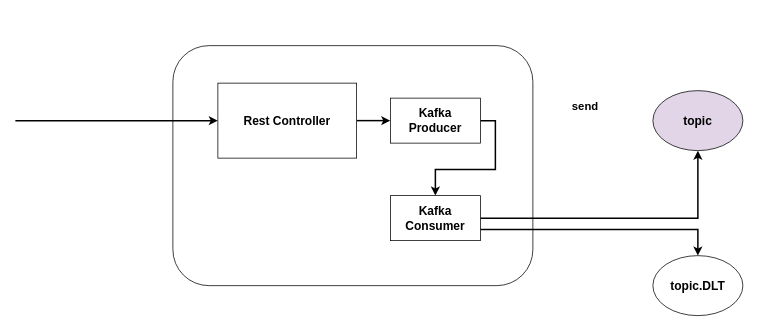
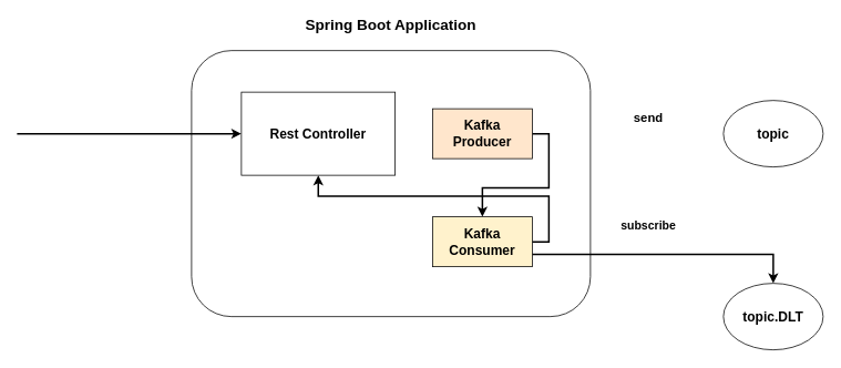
+ <mxCell id="13" value="&lt;b&gt;&lt;font style=&quot;font-size: 18px&quot;&gt;Spring Boot Application&lt;/font&gt;&lt;/b&gt;" style="text;html=1;strokeColor=none;fillColor=none;align=center;verticalAlign=middle;whiteSpace=wrap;rounded=0;" vertex="1" parent="1"><mxGeometry x="350" y="20" width="240" height="20" as="geometry" /></mxCell>
- <mxCell id="11" style="edgeStyle=orthogonalEdgeStyle;rounded=0;orthogonalLoop=1;jettySize=auto;html=1;exitX=1;exitY=0.5;exitDx=0;exitDy=0;entryX=0;entryY=0.5;entryDx=0;entryDy=0;strokeWidth=2;" edge="1" parent="1" source="12" target="6"><mxGeometry relative="1" as="geometry" /></mxCell>
- <mxCell id="6" value="&lt;b&gt;&lt;font style=&quot;font-size: 16px&quot;&gt;Kafka&lt;br&gt;Producer&lt;/font&gt;&lt;/b&gt;" style="rounded=0;whiteSpace=wrap;html=1;" vertex="1" parent="1"><mxGeometry x="520" y="130" width="120" height="60" as="geometry" /></mxCell>
+ <mxCell id="6" value="&lt;b&gt;&lt;font style=&quot;font-size: 16px&quot;&gt;Kafka&lt;br&gt;Producer&lt;/font&gt;&lt;/b&gt;" style="rounded=0;whiteSpace=wrap;html=1;fillColor=#ffe6cc;" vertex="1" parent="1"><mxGeometry x="520" y="130" width="120" height="60" as="geometry" /></mxCell>
- <mxCell id="3" value="&lt;b&gt;&lt;font style=&quot;font-size: 16px&quot;&gt;topic&lt;/font&gt;&lt;/b&gt;" style="ellipse;whiteSpace=wrap;html=1;fillColor=#e1d5e7;" vertex="1" parent="1"><mxGeometry x="870" y="120" width="120" height="80" as="geometry" /></mxCell>
+ <mxCell id="3" value="&lt;b&gt;&lt;font style=&quot;font-size: 16px&quot;&gt;topic&lt;/font&gt;&lt;/b&gt;" style="ellipse;whiteSpace=wrap;html=1;" vertex="1" parent="1"><mxGeometry x="870" y="120" width="120" height="80" as="geometry" /></mxCell>
+ <mxCell id="14" value="&lt;b&gt;&lt;font style=&quot;font-size: 14px&quot;&gt;subscribe&lt;/font&gt;&lt;/b&gt;" style="text;html=1;strokeColor=none;fillColor=none;align=center;verticalAlign=middle;whiteSpace=wrap;rounded=0;" vertex="1" parent="1"><mxGeometry x="760" y="260" width="40" height="20" as="geometry" /></mxCell>
- <mxCell id="10" value="&lt;font style=&quot;font-size: 16px&quot;&gt;&lt;b&gt;Kafka&lt;br&gt;Consumer&lt;/b&gt;&lt;/font&gt;" style="rounded=0;whiteSpace=wrap;html=1;" vertex="1" parent="1"><mxGeometry x="520" y="260" width="120" height="60" as="geometry" /></mxCell>
+ <mxCell id="10" value="&lt;font style=&quot;font-size: 16px&quot;&gt;&lt;b&gt;Kafka&lt;br&gt;Consumer&lt;/b&gt;&lt;/font&gt;" style="rounded=0;whiteSpace=wrap;html=1;fillColor=#fff2cc;" vertex="1" parent="1"><mxGeometry x="520" y="260" width="120" height="60" as="geometry" /></mxCell>
- <mxCell id="8" style="edgeStyle=orthogonalEdgeStyle;rounded=0;orthogonalLoop=1;jettySize=auto;html=1;exitX=1;exitY=0.5;exitDx=0;exitDy=0;entryX=0.5;entryY=1;entryDx=0;entryDy=0;strokeWidth=2;" edge="1" parent="1" source="10" target="3"><mxGeometry relative="1" as="geometry" /></mxCell>
+ <mxCell id="8" style="edgeStyle=orthogonalEdgeStyle;rounded=0;orthogonalLoop=1;jettySize=auto;html=1;exitX=1;exitY=0.5;exitDx=0;exitDy=0;strokeWidth=2;" edge="1" parent="1" source="10" target="12"><mxGeometry relative="1" as="geometry" /></mxCell>
